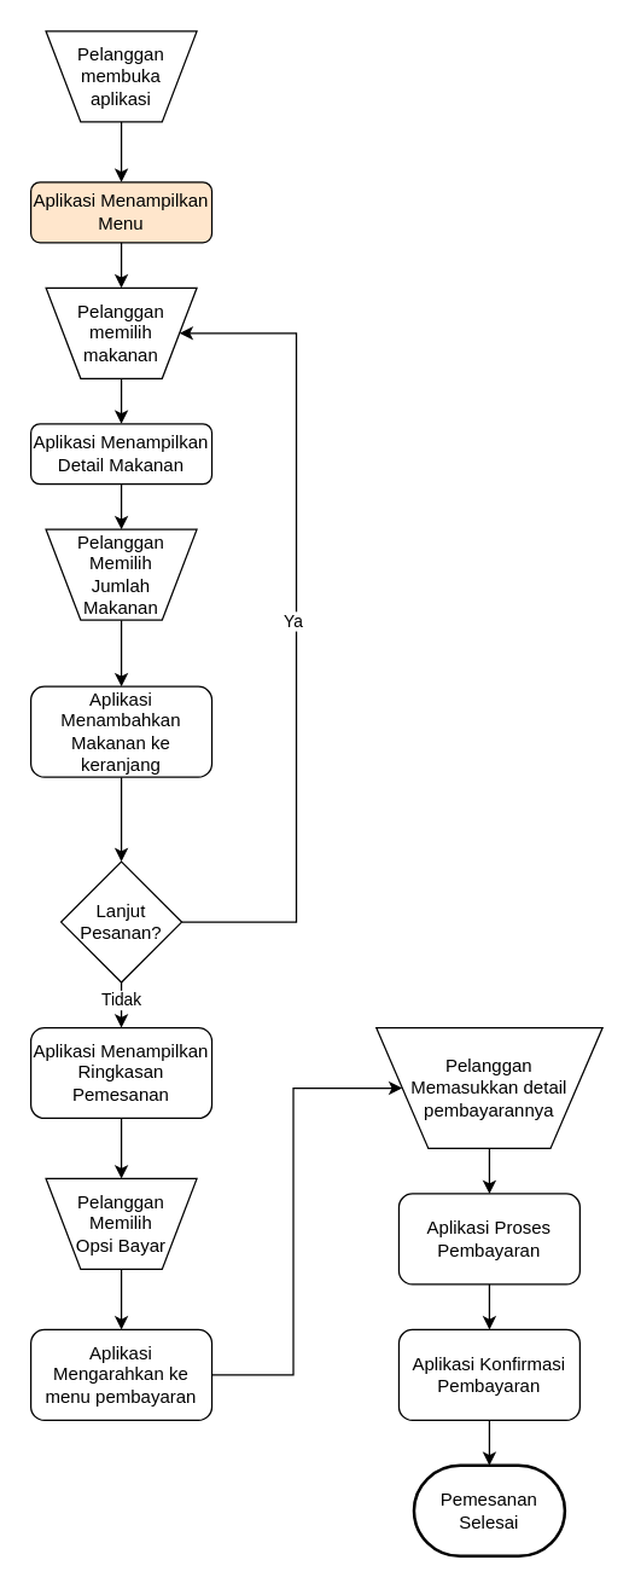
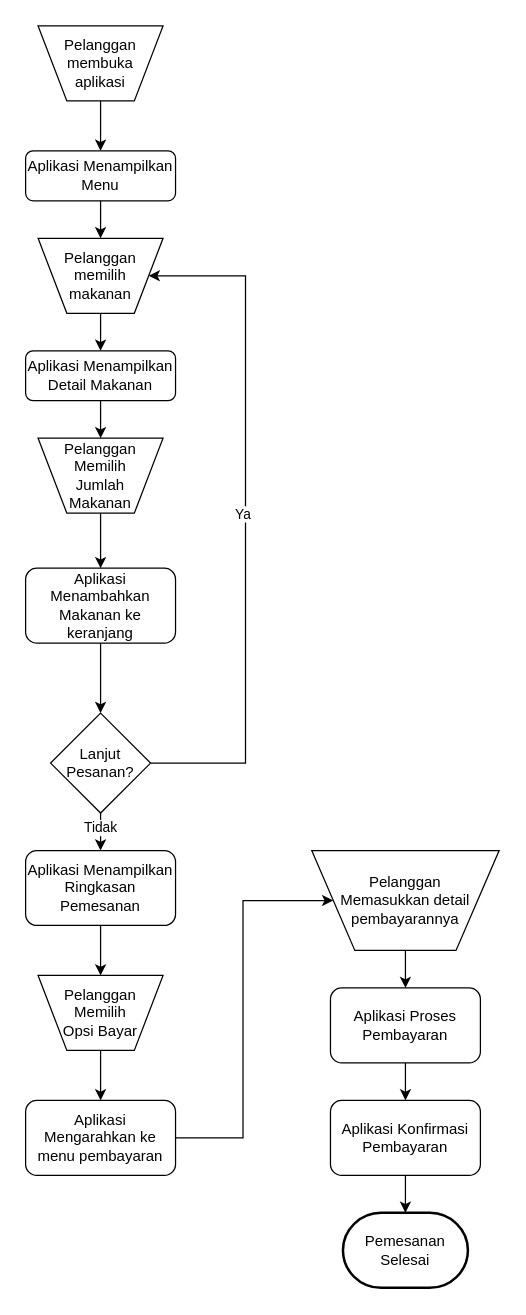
- <mxCell id="6" value="Aplikasi Menampilkan Menu" style="rounded=1;whiteSpace=wrap;html=1;fontSize=12;glass=0;strokeWidth=1;shadow=0;fillColor=#ffe6cc;" vertex="1" parent="1"><mxGeometry x="20" y="120" width="120" height="40" as="geometry" /></mxCell>
+ <mxCell id="6" value="Aplikasi Menampilkan Menu" style="rounded=1;whiteSpace=wrap;html=1;fontSize=12;glass=0;strokeWidth=1;shadow=0;" vertex="1" parent="1"><mxGeometry x="20" y="120" width="120" height="40" as="geometry" /></mxCell>
